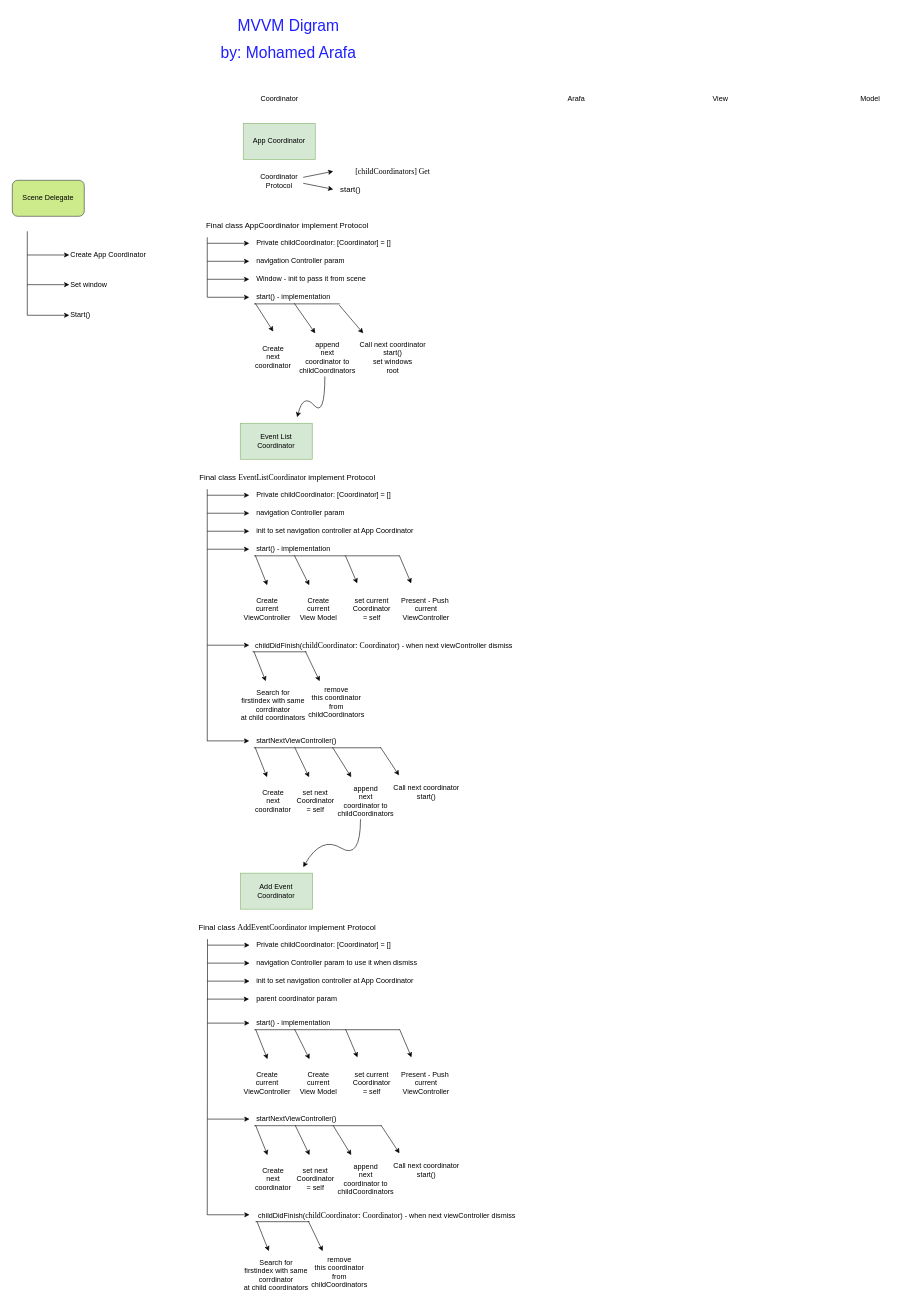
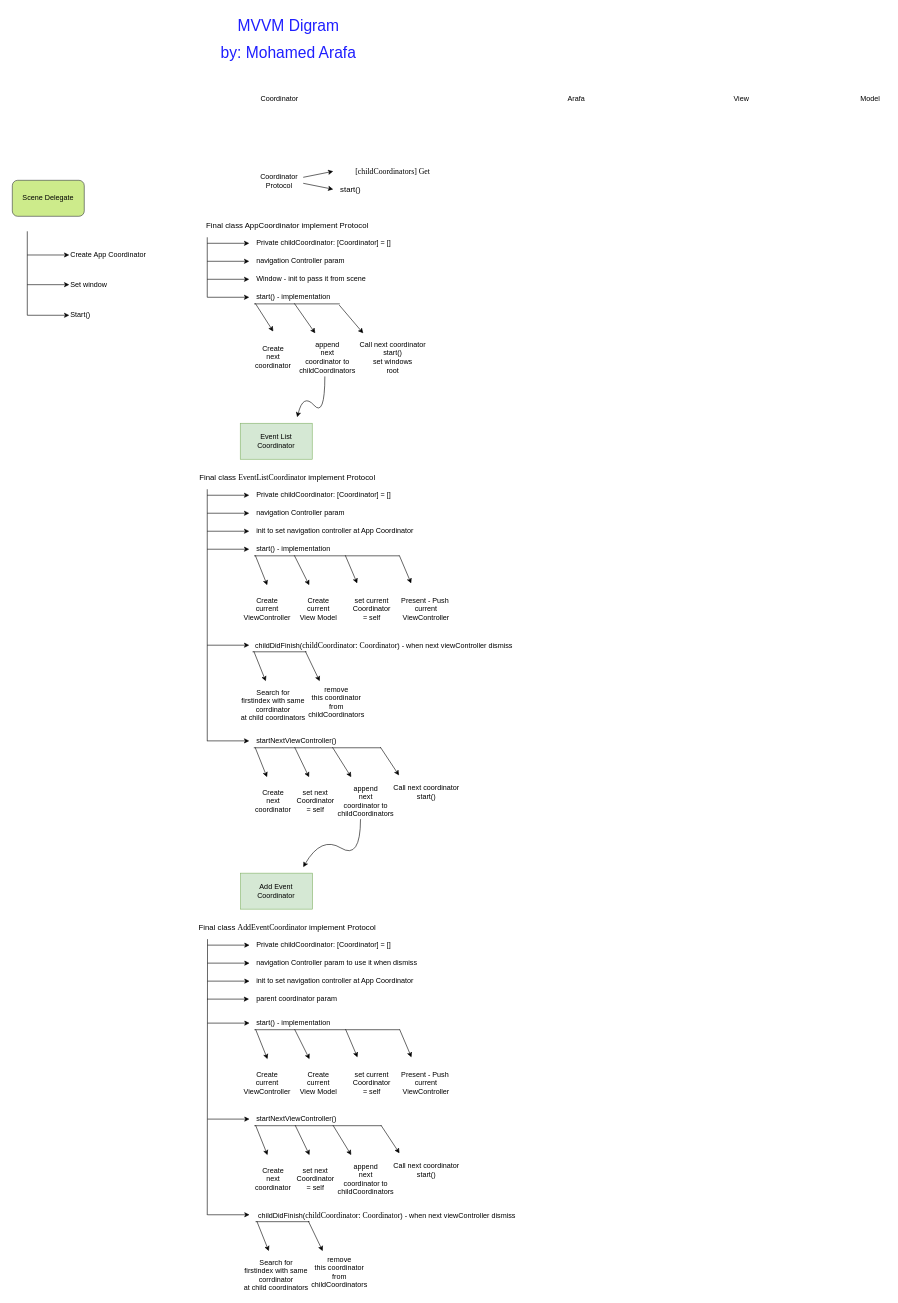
- <mxCell id="5" value="View&lt;br&gt;" style="text;html=1;align=center;verticalAlign=middle;resizable=0;points=[];autosize=1;" vertex="1" parent="1"><mxGeometry x="1180" y="155" width="40" height="20" as="geometry" /></mxCell>
+ <mxCell id="5" value="View&lt;br&gt;" style="text;html=1;align=center;verticalAlign=middle;resizable=0;points=[];autosize=1;" vertex="1" parent="1"><mxGeometry x="1215" y="155" width="40" height="20" as="geometry" /></mxCell>
- <mxCell id="7" value="App Coordinator" style="rounded=0;whiteSpace=wrap;html=1;fillColor=#d5e8d4;strokeColor=#82b366;" vertex="1" parent="1"><mxGeometry x="405" y="205" width="120" height="60" as="geometry" /></mxCell>
